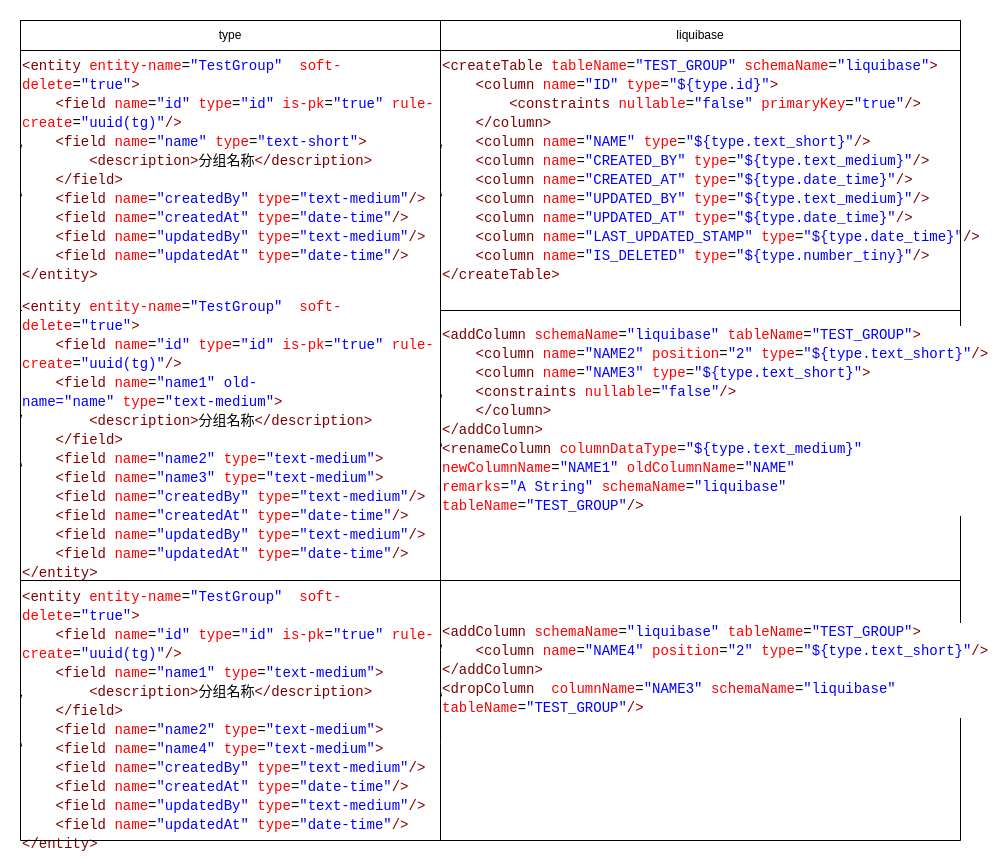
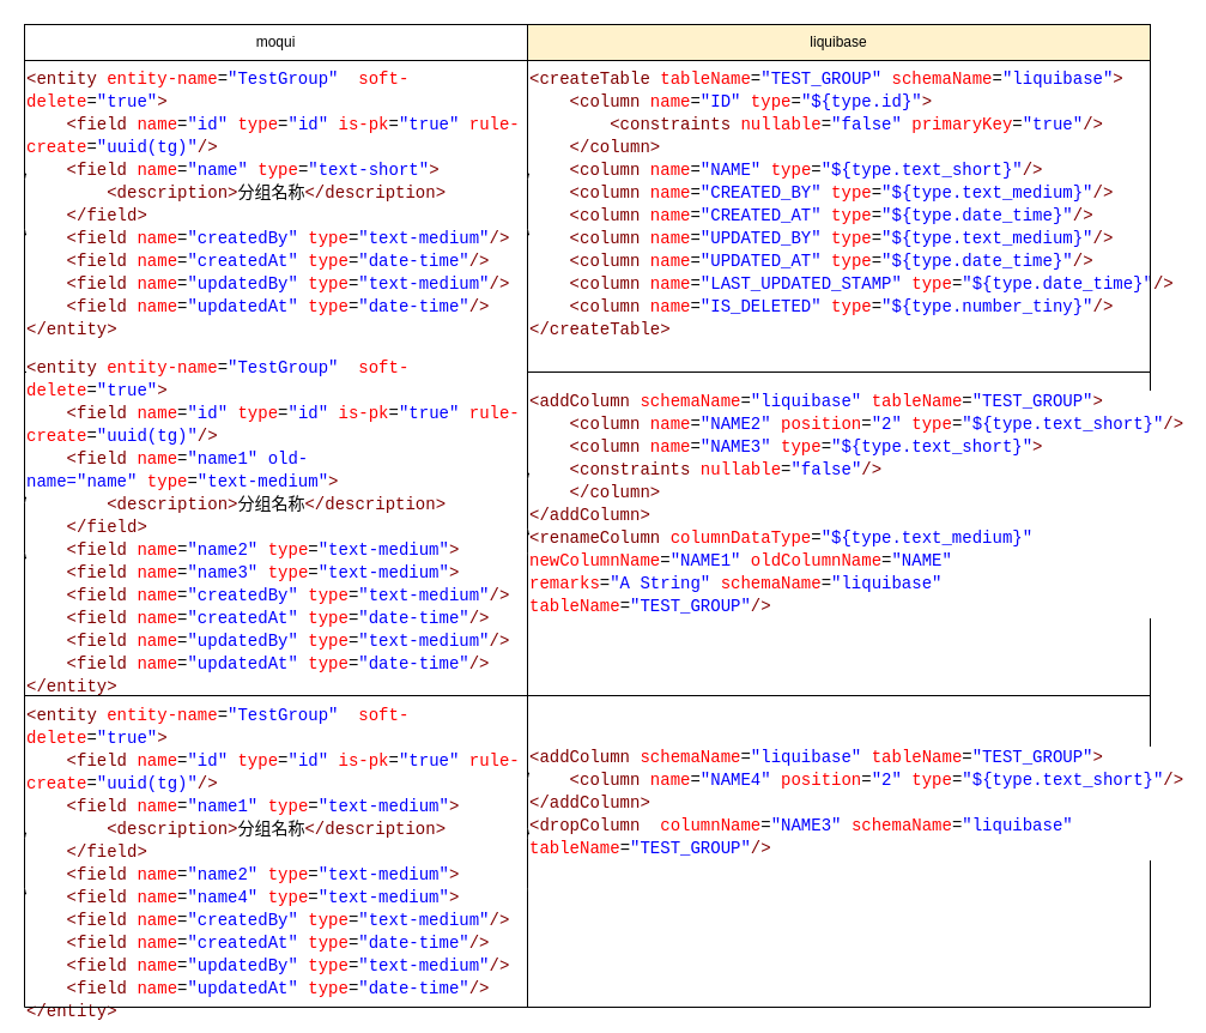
- <mxCell id="3" value="type" style="rounded=0;whiteSpace=wrap;html=1;align=center;" vertex="1" parent="1"><mxGeometry x="20" y="20" width="420" height="30" as="geometry" /></mxCell>
+ <mxCell id="3" value="moqui" style="rounded=0;whiteSpace=wrap;html=1;align=center;" vertex="1" parent="1"><mxGeometry x="20" y="20" width="420" height="30" as="geometry" /></mxCell>
- <mxCell id="4" value="liquibase" style="rounded=0;whiteSpace=wrap;html=1;align=center;" vertex="1" parent="1"><mxGeometry x="440" y="20" width="520" height="30" as="geometry" /></mxCell>
+ <mxCell id="4" value="liquibase" style="rounded=0;whiteSpace=wrap;html=1;align=center;fillColor=#fff2cc;" vertex="1" parent="1"><mxGeometry x="440" y="20" width="520" height="30" as="geometry" /></mxCell>
